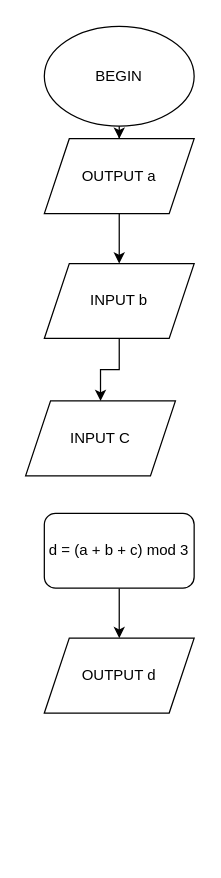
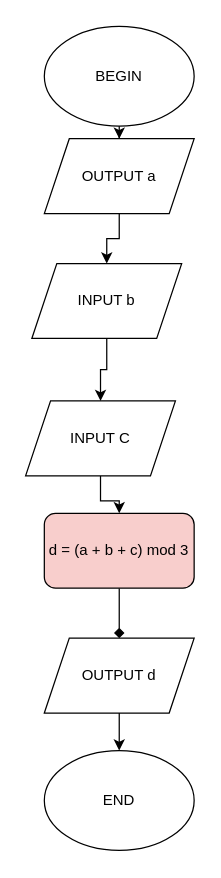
- <mxCell id="8" value="INPUT b" style="shape=parallelogram;perimeter=parallelogramPerimeter;whiteSpace=wrap;html=1;fixedSize=1;" vertex="1" parent="1"><mxGeometry x="35" y="210" width="120" height="60" as="geometry" /></mxCell>
+ <mxCell id="8" value="INPUT b" style="shape=parallelogram;perimeter=parallelogramPerimeter;whiteSpace=wrap;html=1;fixedSize=1;" vertex="1" parent="1"><mxGeometry x="25" y="210" width="120" height="60" as="geometry" /></mxCell>
+ <mxCell id="9" style="edgeStyle=orthogonalEdgeStyle;rounded=0;orthogonalLoop=1;jettySize=auto;html=1;entryX=0.5;entryY=0;entryDx=0;entryDy=0;" edge="1" parent="1" source="10" target="12"><mxGeometry relative="1" as="geometry" /></mxCell>
- <mxCell id="12" value="d = (a + b + c) mod 3" style="rounded=1;whiteSpace=wrap;html=1;" vertex="1" parent="1"><mxGeometry x="35" y="410" width="120" height="60" as="geometry" /></mxCell>
+ <mxCell id="12" value="d = (a + b + c) mod 3" style="rounded=1;whiteSpace=wrap;html=1;fillColor=#f8cecc;" vertex="1" parent="1"><mxGeometry x="35" y="410" width="120" height="60" as="geometry" /></mxCell>
- <mxCell id="11" style="edgeStyle=orthogonalEdgeStyle;rounded=0;orthogonalLoop=1;jettySize=auto;html=1;entryX=0.5;entryY=0;entryDx=0;entryDy=0;" edge="1" parent="1" source="12" target="14"><mxGeometry relative="1" as="geometry" /></mxCell>
+ <mxCell id="11" style="edgeStyle=orthogonalEdgeStyle;rounded=0;orthogonalLoop=1;jettySize=auto;html=1;entryX=0.5;entryY=0;entryDx=0;entryDy=0;endArrow=diamond;" edge="1" parent="1" source="12" target="14"><mxGeometry relative="1" as="geometry" /></mxCell>
+ <mxCell id="13" style="edgeStyle=orthogonalEdgeStyle;rounded=0;orthogonalLoop=1;jettySize=auto;html=1;entryX=0.5;entryY=0;entryDx=0;entryDy=0;" edge="1" parent="1" source="14" target="4"><mxGeometry relative="1" as="geometry" /></mxCell>
+ <mxCell id="4" value="END" style="ellipse;whiteSpace=wrap;html=1;" vertex="1" parent="1"><mxGeometry x="35" y="600" width="120" height="80" as="geometry" /></mxCell>
